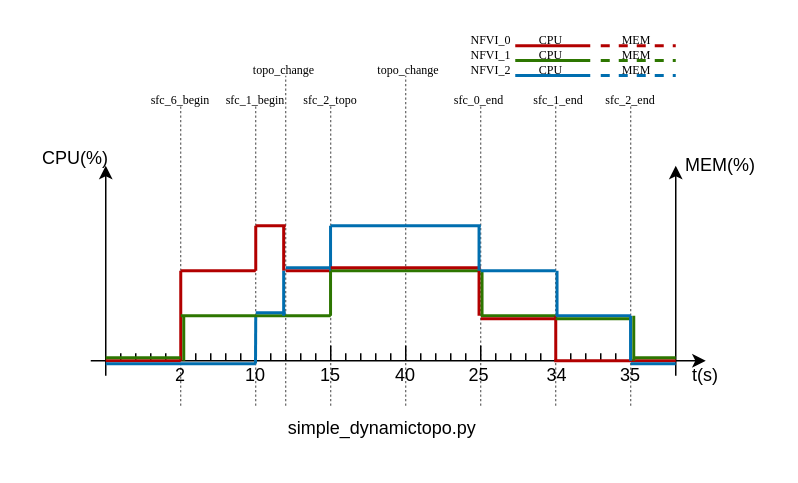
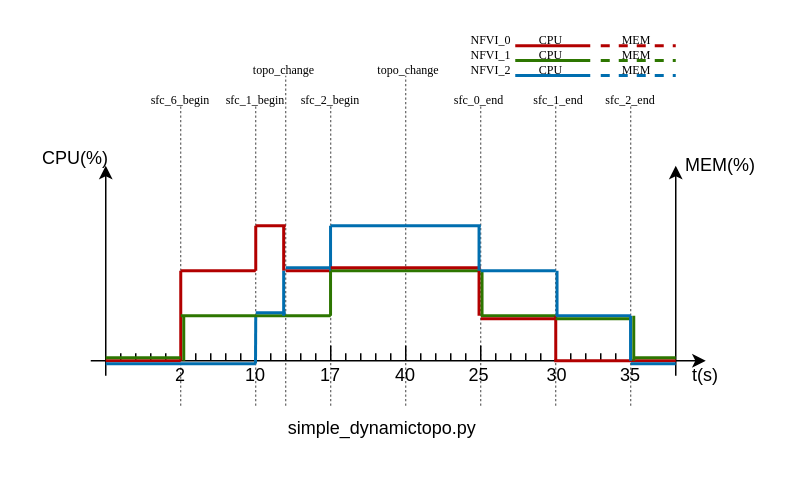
- <mxCell id="61" value="&lt;font style=&quot;font-size: 8px;&quot; face=&quot;Times New Roman&quot;&gt;sfc_2_topo&lt;/font&gt;" style="text;html=1;align=center;verticalAlign=middle;whiteSpace=wrap;rounded=0;" parent="1" vertex="1"><mxGeometry x="196.25" y="60" width="47.5" height="10" as="geometry" /></mxCell>
+ <mxCell id="61" value="&lt;font style=&quot;font-size: 8px;&quot; face=&quot;Times New Roman&quot;&gt;sfc_2_begin&lt;/font&gt;" style="text;html=1;align=center;verticalAlign=middle;whiteSpace=wrap;rounded=0;" parent="1" vertex="1"><mxGeometry x="196.25" y="60" width="47.5" height="10" as="geometry" /></mxCell>
- <mxCell id="31" value="15" style="text;html=1;align=center;verticalAlign=middle;whiteSpace=wrap;rounded=0;" parent="1" vertex="1"><mxGeometry x="215" y="245" width="10" height="10" as="geometry" /></mxCell>
+ <mxCell id="31" value="17" style="text;html=1;align=center;verticalAlign=middle;whiteSpace=wrap;rounded=0;" parent="1" vertex="1"><mxGeometry x="215" y="245" width="10" height="10" as="geometry" /></mxCell>
- <mxCell id="41" value="34" style="text;html=1;align=center;verticalAlign=middle;whiteSpace=wrap;rounded=0;" parent="1" vertex="1"><mxGeometry x="366" y="245" width="10" height="10" as="geometry" /></mxCell>
+ <mxCell id="41" value="30" style="text;html=1;align=center;verticalAlign=middle;whiteSpace=wrap;rounded=0;" parent="1" vertex="1"><mxGeometry x="366" y="245" width="10" height="10" as="geometry" /></mxCell>
